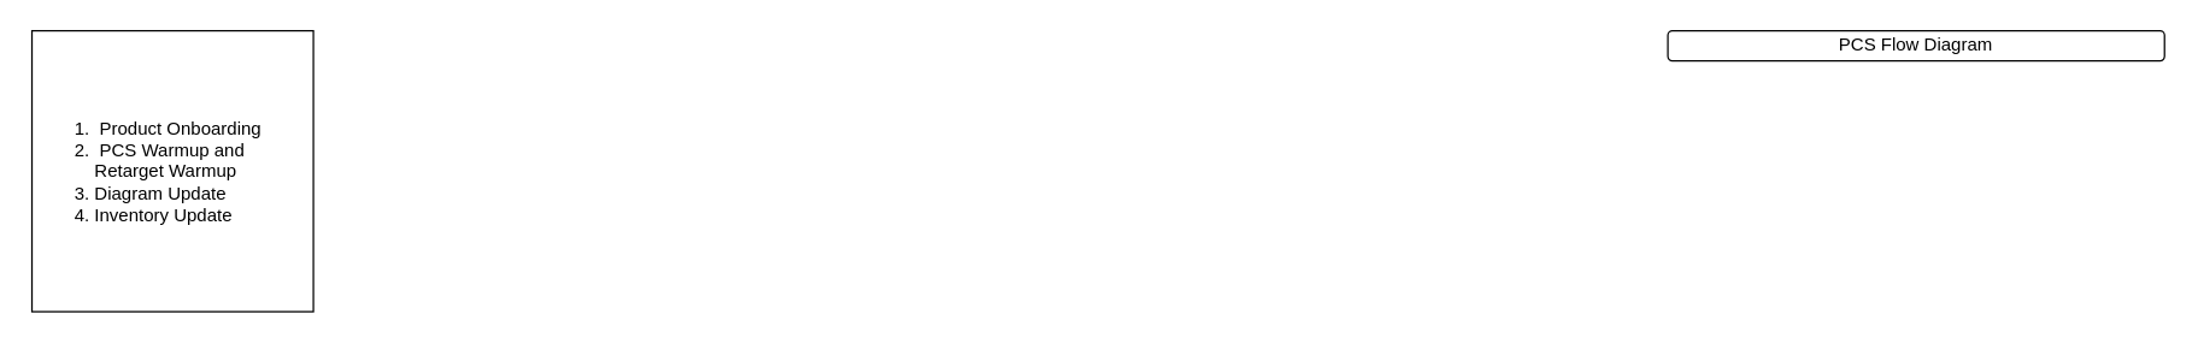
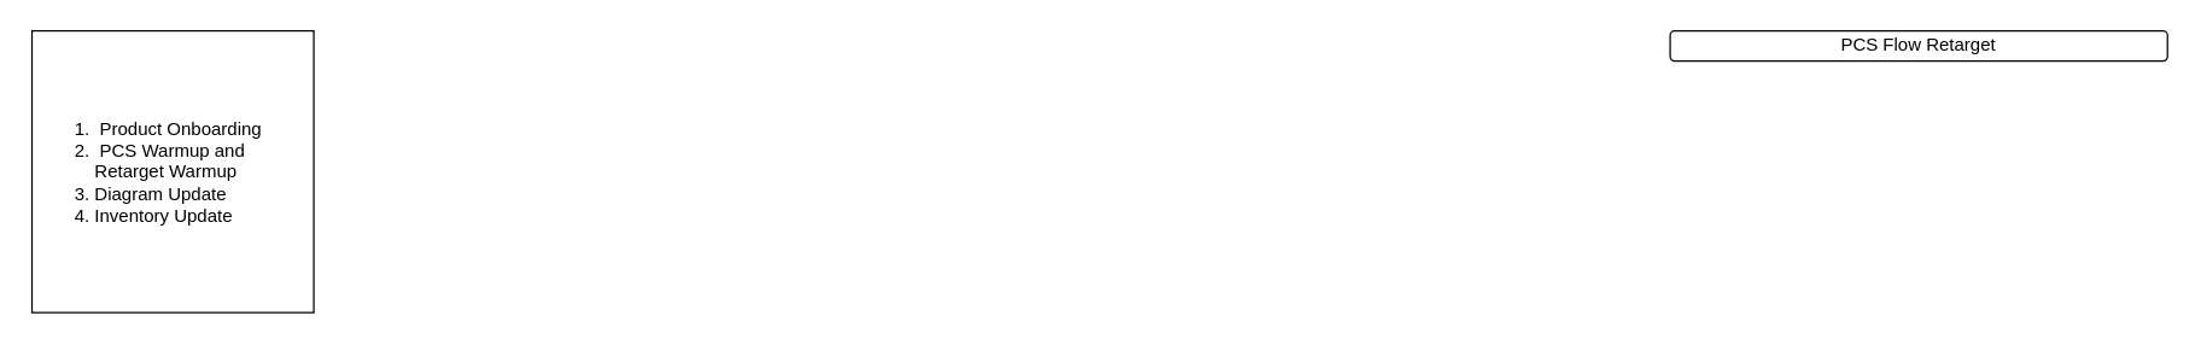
- <mxCell id="2" value="PCS Flow Diagram" style="rounded=1;whiteSpace=wrap;html=1;" parent="1" vertex="1"><mxGeometry x="1107" y="20" width="330" height="20" as="geometry" /></mxCell>
+ <mxCell id="2" value="PCS Flow Retarget" style="rounded=1;whiteSpace=wrap;html=1;" parent="1" vertex="1"><mxGeometry x="1107" y="20" width="330" height="20" as="geometry" /></mxCell>
